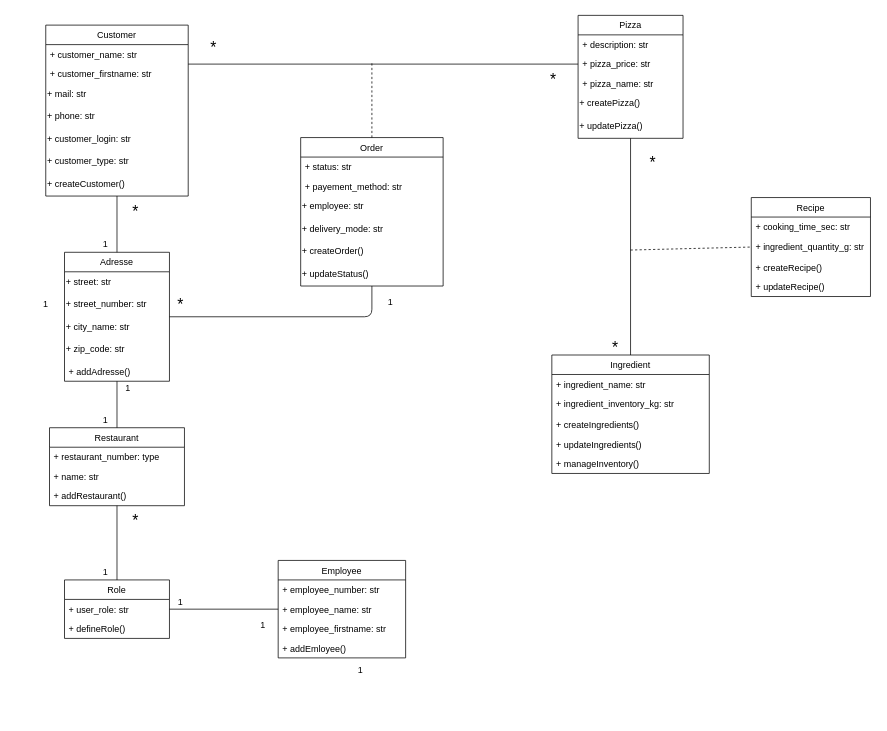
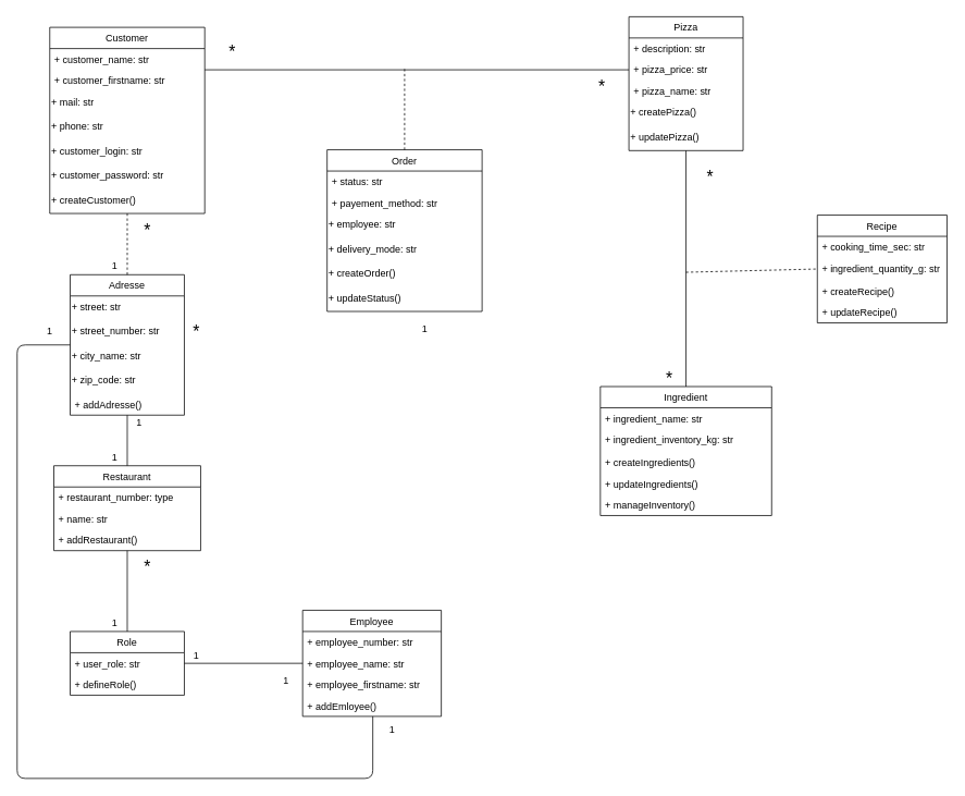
- <mxCell id="14" value="+ customer_type: str" style="text;whiteSpace=wrap;html=1;" parent="8" vertex="1"><mxGeometry y="168" width="190" height="30" as="geometry" /></mxCell>
+ <mxCell id="14" value="+ customer_password: str" style="text;whiteSpace=wrap;html=1;" parent="8" vertex="1"><mxGeometry y="168" width="190" height="30" as="geometry" /></mxCell>
- <mxCell id="61" value="" style="endArrow=none;html=1;exitX=0.5;exitY=0;exitDx=0;exitDy=0;entryX=0.5;entryY=1;entryDx=0;entryDy=0;" edge="1" parent="1" source="54" target="15"><mxGeometry width="50" height="50" relative="1" as="geometry"><mxPoint x="580" y="473" as="sourcePoint" /><mxPoint x="630" y="423" as="targetPoint" /></mxGeometry></mxCell>
+ <mxCell id="61" value="" style="endArrow=none;html=1;exitX=0.5;exitY=0;exitDx=0;exitDy=0;entryX=0.5;entryY=1;entryDx=0;entryDy=0;dashed=1;" edge="1" parent="1" source="54" target="15"><mxGeometry width="50" height="50" relative="1" as="geometry"><mxPoint x="580" y="473" as="sourcePoint" /><mxPoint x="630" y="423" as="targetPoint" /></mxGeometry></mxCell>
- <mxCell id="63" value="" style="endArrow=none;html=1;exitX=1;exitY=0;exitDx=0;exitDy=0;entryX=0.5;entryY=1;entryDx=0;entryDy=0;" edge="1" parent="1" source="57" target="22"><mxGeometry width="50" height="50" relative="1" as="geometry"><mxPoint x="580" y="533" as="sourcePoint" /><mxPoint x="510" y="393" as="targetPoint" /><Array as="points"><mxPoint x="495" y="422" /></Array></mxGeometry></mxCell>
+ <mxCell id="65" value="" style="endArrow=none;html=1;exitX=0.506;exitY=1;exitDx=0;exitDy=0;exitPerimeter=0;entryX=0;entryY=0.5;entryDx=0;entryDy=0;" edge="1" parent="1" source="53" target="54"><mxGeometry width="50" height="50" relative="1" as="geometry"><mxPoint x="440" y="903" as="sourcePoint" /><mxPoint x="-60" y="423" as="targetPoint" /><Array as="points"><mxPoint x="456" y="953" /><mxPoint x="20" y="953" /><mxPoint x="20" y="422" /></Array></mxGeometry></mxCell>
